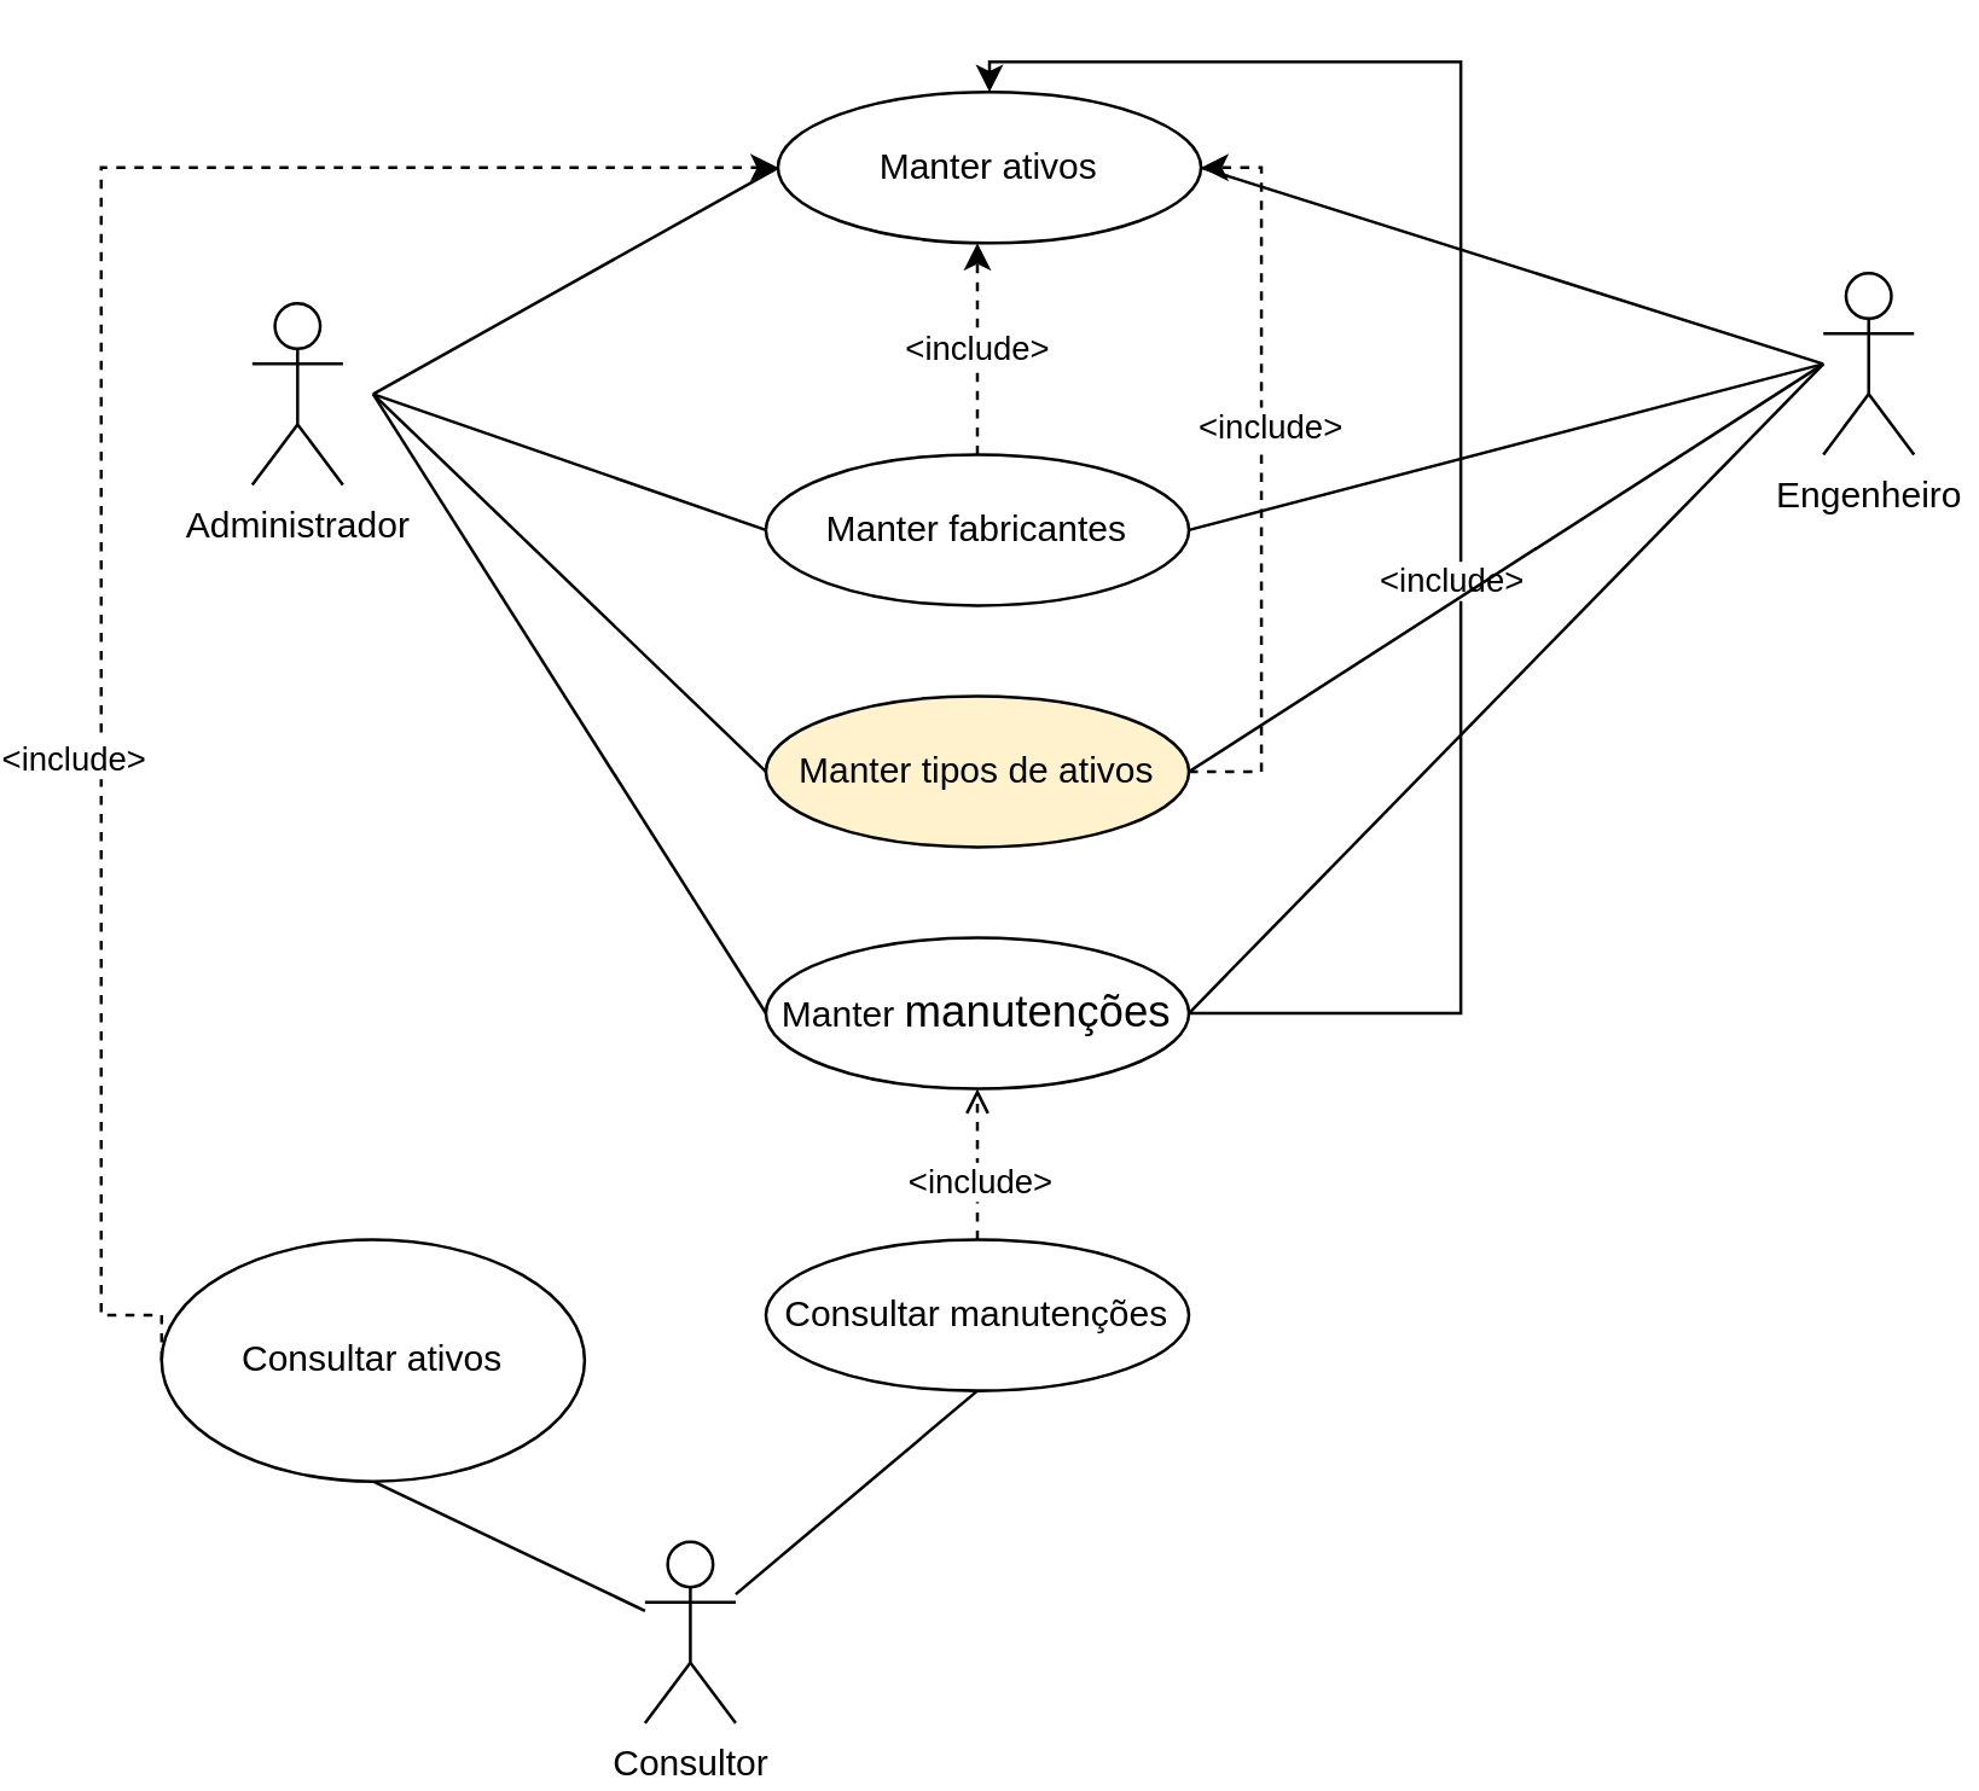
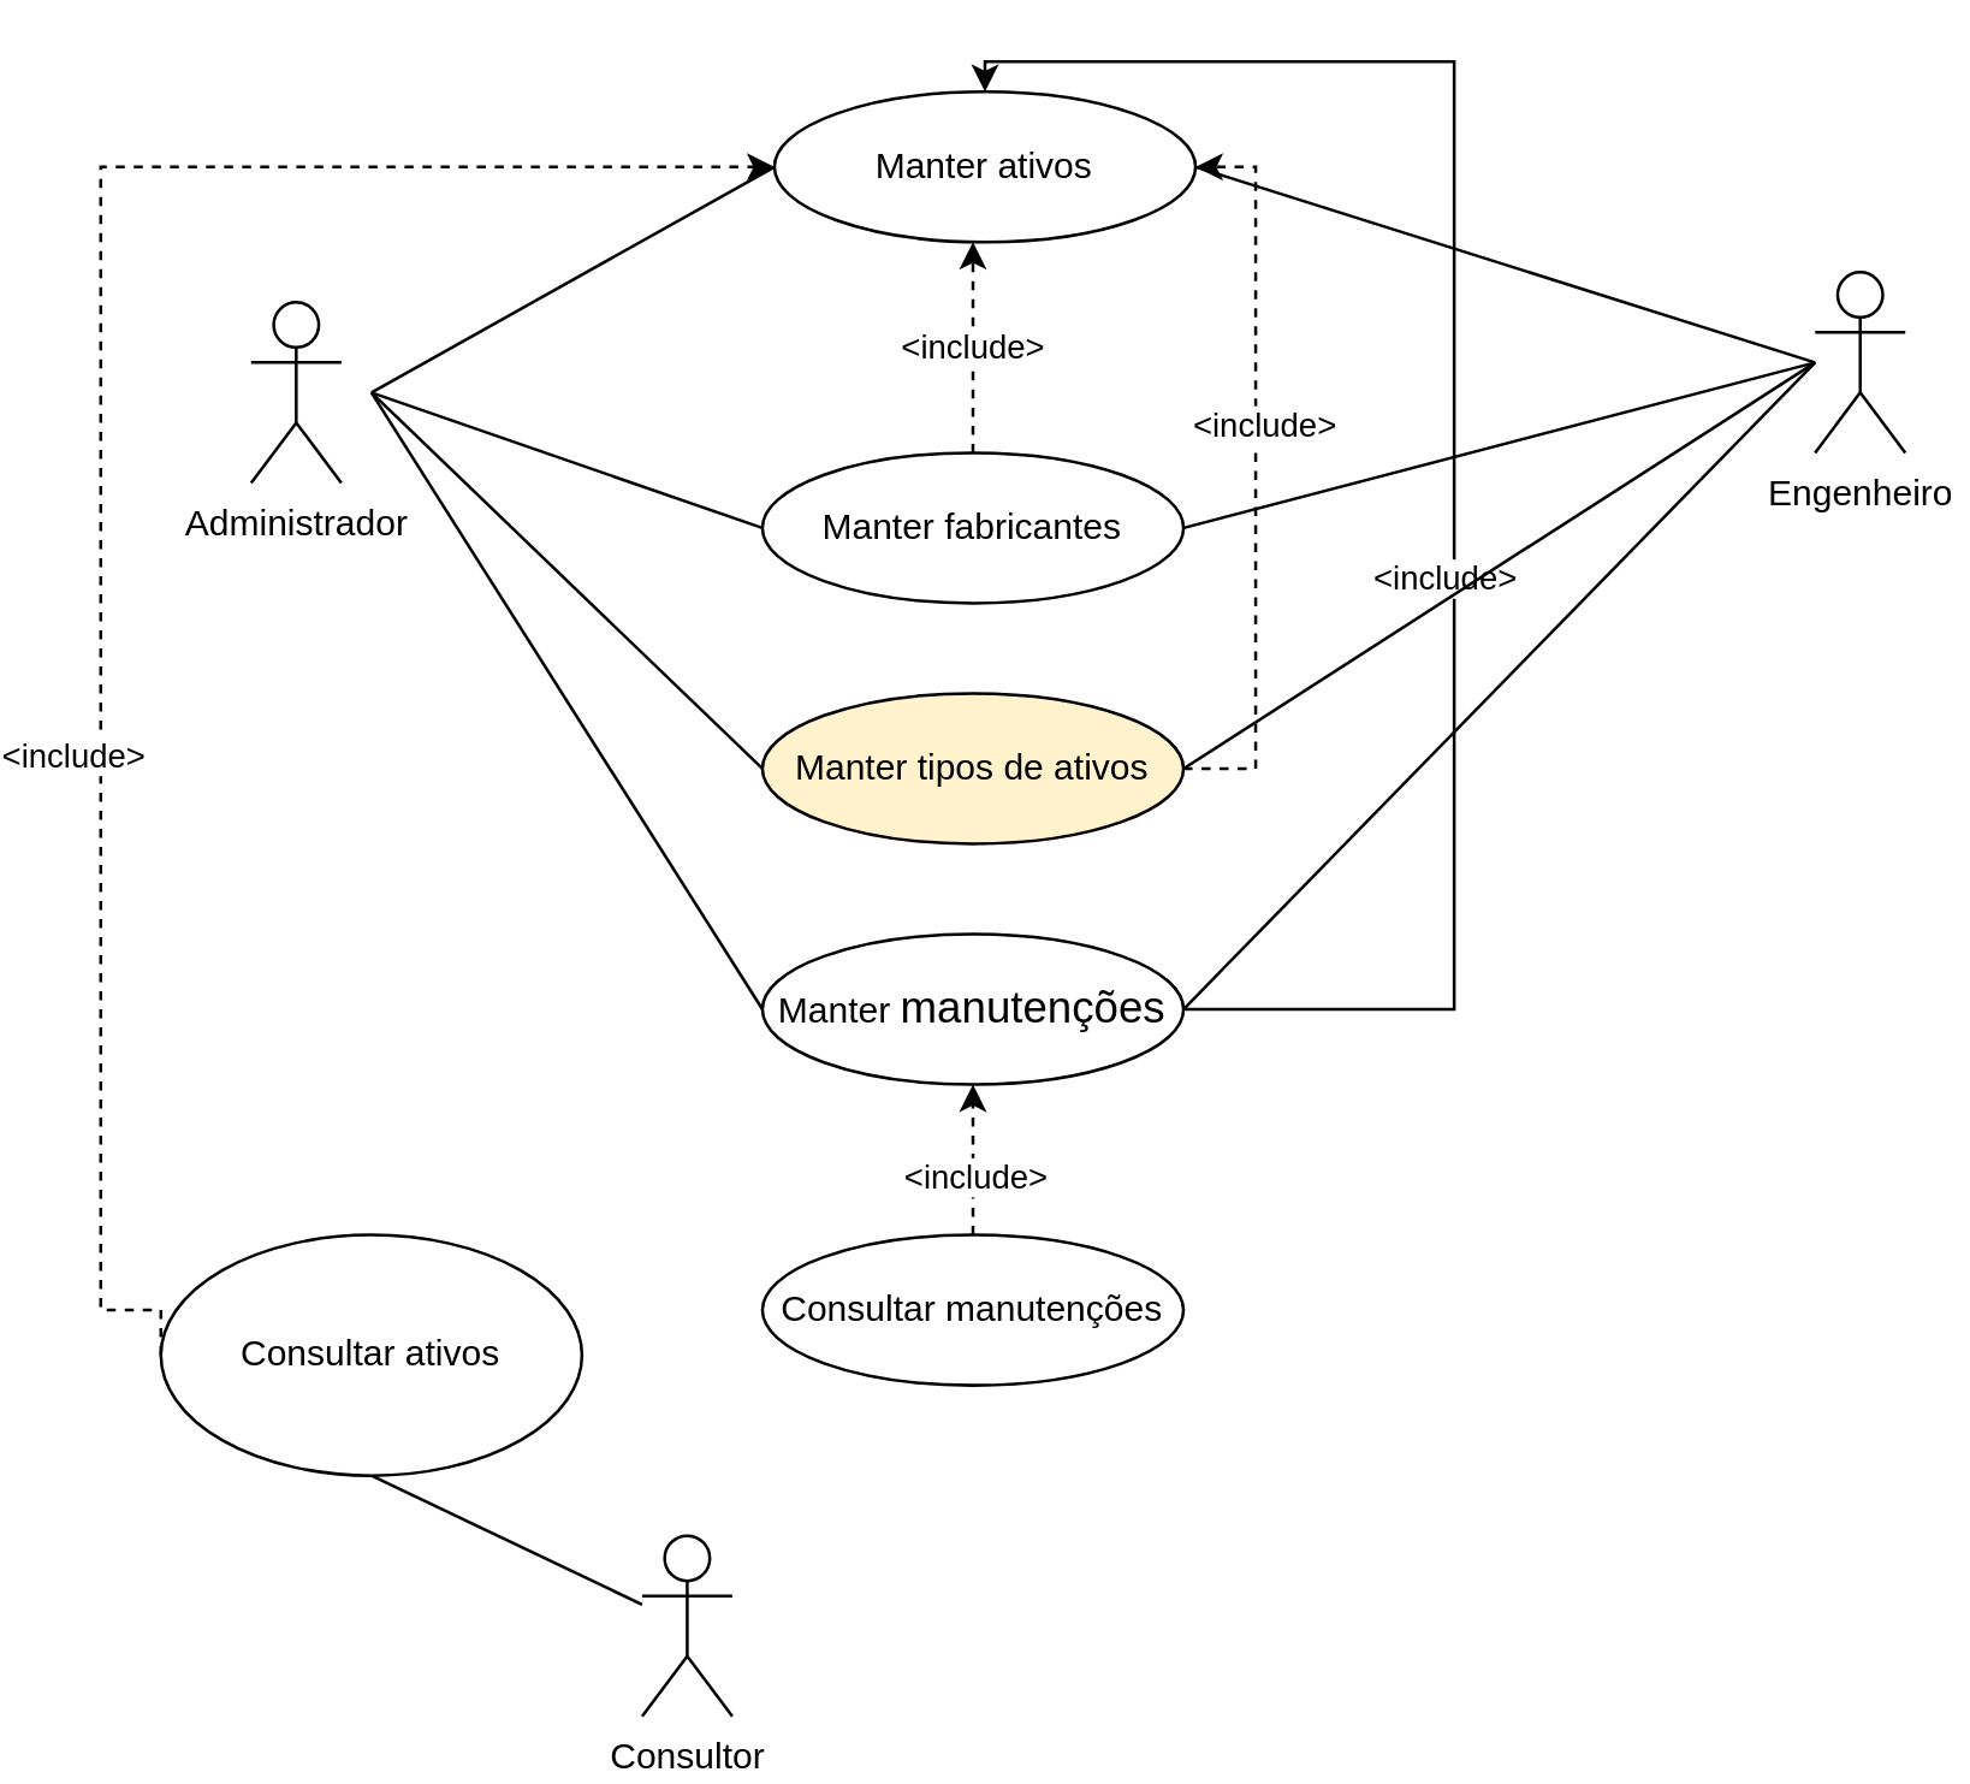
- <mxCell id="19" style="edgeStyle=orthogonalEdgeStyle;rounded=0;orthogonalLoop=1;jettySize=auto;html=1;dashed=1;endArrow=open;" parent="1" source="21" target="11" edge="1"><mxGeometry relative="1" as="geometry"><Array as="points"><mxPoint x="310" y="455" /></Array></mxGeometry></mxCell>
+ <mxCell id="19" style="edgeStyle=orthogonalEdgeStyle;rounded=0;orthogonalLoop=1;jettySize=auto;html=1;dashed=1;" parent="1" source="21" target="11" edge="1"><mxGeometry relative="1" as="geometry"><Array as="points"><mxPoint x="310" y="455" /></Array></mxGeometry></mxCell>
- <mxCell id="14" style="edgeStyle=none;rounded=0;orthogonalLoop=1;jettySize=auto;html=1;entryX=0.5;entryY=1;entryDx=0;entryDy=0;endArrow=none;endFill=0;" edge="1" parent="1" source="15" target="21"><mxGeometry relative="1" as="geometry" /></mxCell>
